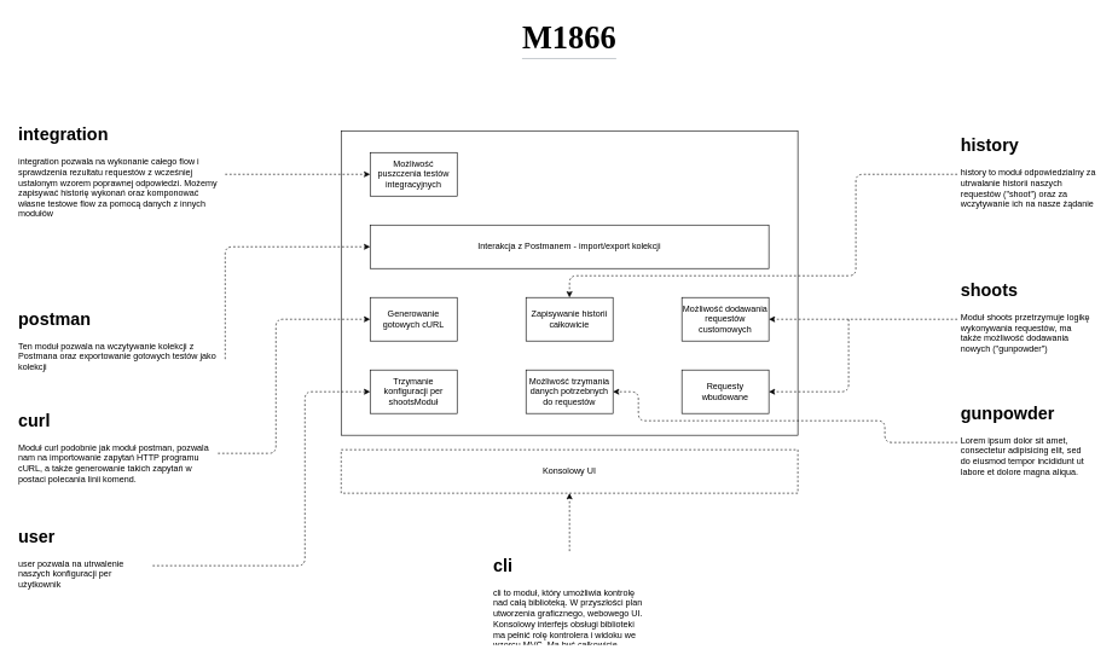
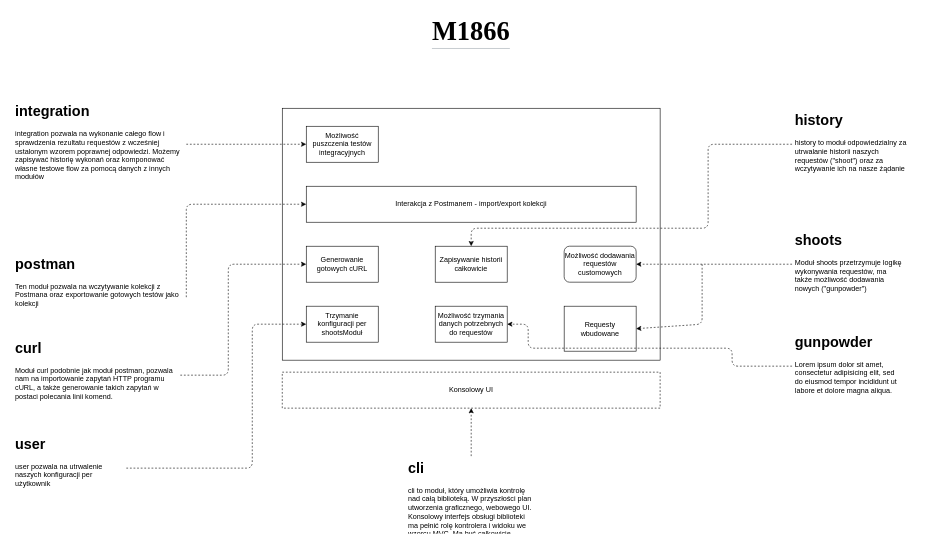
- <mxCell id="6" value="Możliwość dodawania requestów customowych" style="rounded=0;whiteSpace=wrap;html=1;" parent="1" vertex="1"><mxGeometry x="940" y="410" width="120" height="60" as="geometry" /></mxCell>
+ <mxCell id="6" value="Możliwość dodawania requestów customowych" style="whiteSpace=wrap;html=1;rounded=1;" parent="1" vertex="1"><mxGeometry x="940" y="410" width="120" height="60" as="geometry" /></mxCell>
- <mxCell id="5" value="Requesty wbudowane" style="rounded=0;whiteSpace=wrap;html=1;" parent="1" vertex="1"><mxGeometry x="940" y="510" width="120" height="60" as="geometry" /></mxCell>
+ <mxCell id="5" value="Requesty wbudowane" style="rounded=0;whiteSpace=wrap;html=1;" parent="1" vertex="1"><mxGeometry x="940" y="510" width="120" height="75" as="geometry" /></mxCell>
